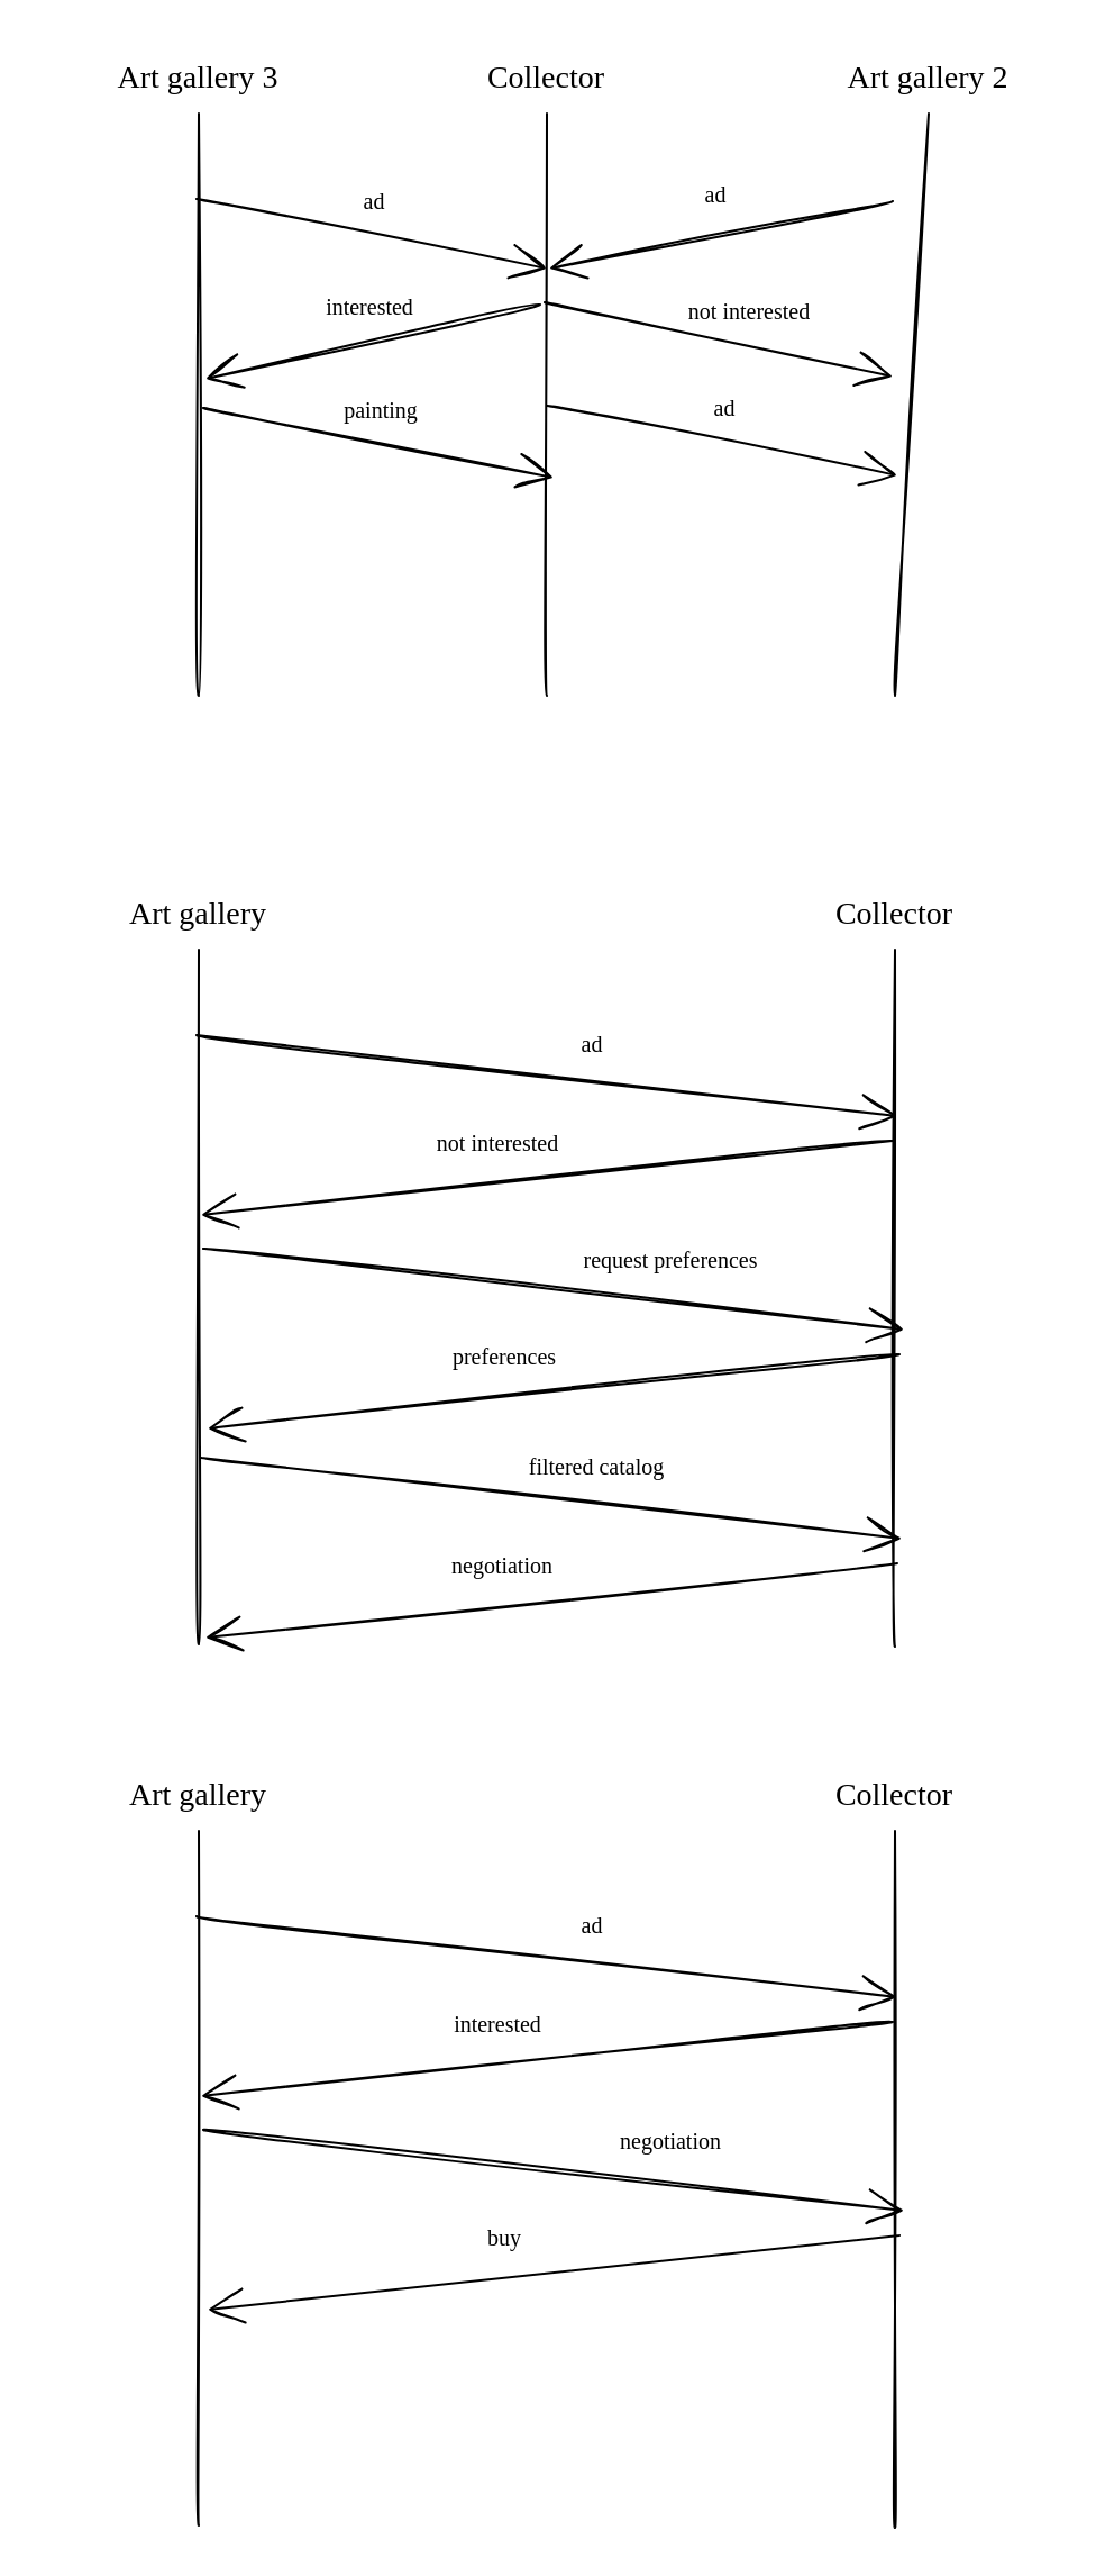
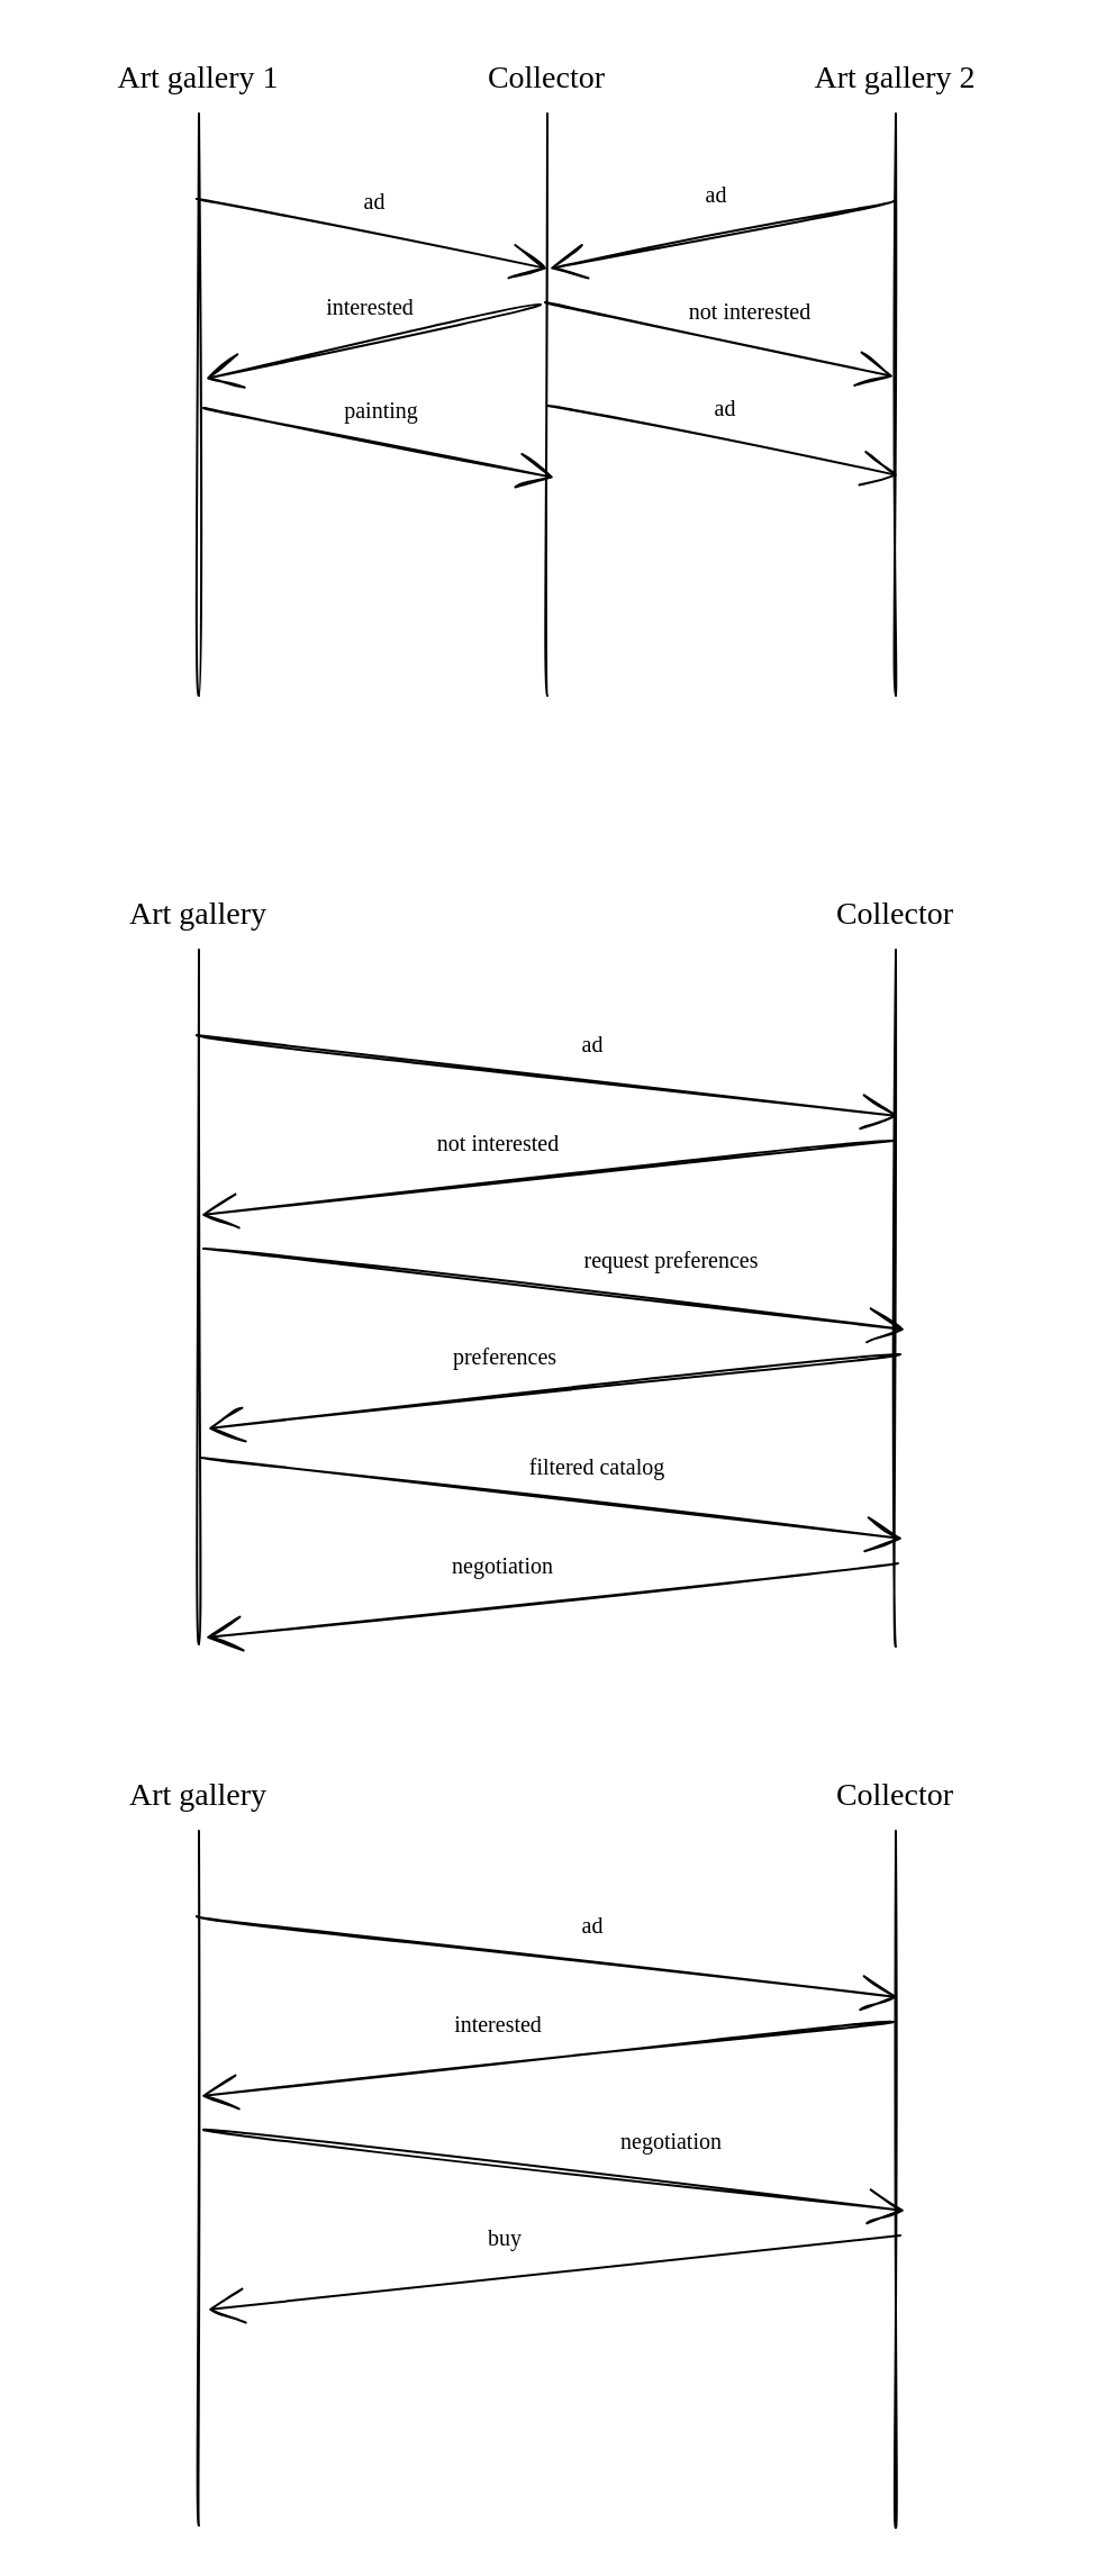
- <mxCell id="2" value="Art gallery 3" style="text;html=1;strokeColor=none;fillColor=none;align=center;verticalAlign=middle;whiteSpace=wrap;rounded=0;sketch=1;hachureGap=4;fontFamily=Verdana;fontSize=14;" vertex="1" parent="1"><mxGeometry x="20" y="20" width="136" height="30" as="geometry" /></mxCell>
+ <mxCell id="2" value="Art gallery 1" style="text;html=1;strokeColor=none;fillColor=none;align=center;verticalAlign=middle;whiteSpace=wrap;rounded=0;sketch=1;hachureGap=4;fontFamily=Verdana;fontSize=14;" vertex="1" parent="1"><mxGeometry x="20" y="20" width="136" height="30" as="geometry" /></mxCell>
- <mxCell id="6" value="Art gallery 2" style="text;html=1;strokeColor=none;fillColor=none;align=center;verticalAlign=middle;whiteSpace=wrap;rounded=0;sketch=1;hachureGap=4;fontFamily=Verdana;fontSize=14;" vertex="1" parent="1"><mxGeometry x="345" y="20" width="136" height="30" as="geometry" /></mxCell>
+ <mxCell id="6" value="Art gallery 2" style="text;html=1;strokeColor=none;fillColor=none;align=center;verticalAlign=middle;whiteSpace=wrap;rounded=0;sketch=1;hachureGap=4;fontFamily=Verdana;fontSize=14;" vertex="1" parent="1"><mxGeometry x="330" y="20" width="136" height="30" as="geometry" /></mxCell>
